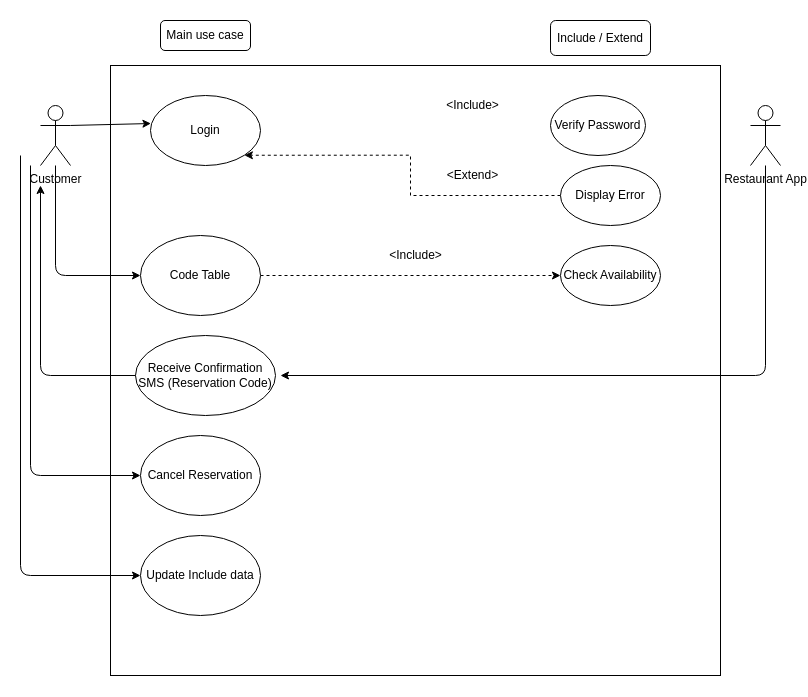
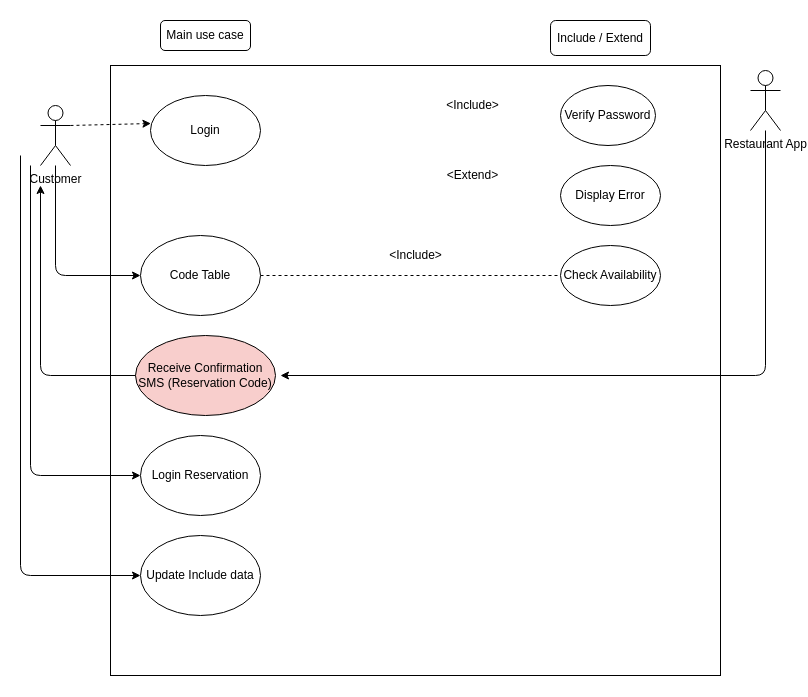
- <mxCell id="13" value="" style="endArrow=classic;html=1;exitX=1;exitY=0.333;exitDx=0;exitDy=0;exitPerimeter=0;entryX=0.004;entryY=0.4;entryDx=0;entryDy=0;entryPerimeter=0;" edge="1" parent="1" source="2" target="7"><mxGeometry width="50" height="50" relative="1" as="geometry"><mxPoint x="70" y="175" as="sourcePoint" /><mxPoint x="160" y="135" as="targetPoint" /></mxGeometry></mxCell>
+ <mxCell id="13" value="" style="endArrow=classic;html=1;exitX=1;exitY=0.333;exitDx=0;exitDy=0;exitPerimeter=0;entryX=0.004;entryY=0.4;entryDx=0;entryDy=0;entryPerimeter=0;dashed=1;" edge="1" parent="1" source="2" target="7"><mxGeometry width="50" height="50" relative="1" as="geometry"><mxPoint x="70" y="175" as="sourcePoint" /><mxPoint x="160" y="135" as="targetPoint" /></mxGeometry></mxCell>
- <mxCell id="8" value="Verify Password" style="ellipse;whiteSpace=wrap;html=1;" vertex="1" parent="1"><mxGeometry x="550" y="95" width="95" height="60" as="geometry" /></mxCell>
+ <mxCell id="8" value="Verify Password" style="ellipse;whiteSpace=wrap;html=1;" vertex="1" parent="1"><mxGeometry x="560" y="85" width="95" height="60" as="geometry" /></mxCell>
- <mxCell id="4" value="Restaurant App&lt;br&gt;" style="shape=umlActor;verticalLabelPosition=bottom;verticalAlign=top;html=1;outlineConnect=0;" vertex="1" parent="1"><mxGeometry x="750" y="105" width="30" height="60" as="geometry" /></mxCell>
+ <mxCell id="4" value="Restaurant App&lt;br&gt;" style="shape=umlActor;verticalLabelPosition=bottom;verticalAlign=top;html=1;outlineConnect=0;" vertex="1" parent="1"><mxGeometry x="750" y="70" width="30" height="60" as="geometry" /></mxCell>
- <mxCell id="9" style="edgeStyle=orthogonalEdgeStyle;rounded=0;orthogonalLoop=1;jettySize=auto;html=1;exitX=0;exitY=0.5;exitDx=0;exitDy=0;entryX=1;entryY=1;entryDx=0;entryDy=0;dashed=1;" edge="1" parent="1" source="10" target="7"><mxGeometry relative="1" as="geometry" /></mxCell>
- <mxCell id="14" style="edgeStyle=orthogonalEdgeStyle;rounded=0;orthogonalLoop=1;jettySize=auto;html=1;entryX=0;entryY=0.5;entryDx=0;entryDy=0;dashed=1;" edge="1" parent="1" source="15" target="16"><mxGeometry relative="1" as="geometry" /></mxCell>
+ <mxCell id="14" style="edgeStyle=orthogonalEdgeStyle;rounded=0;orthogonalLoop=1;jettySize=auto;html=1;entryX=0;entryY=0.5;entryDx=0;entryDy=0;dashed=1;endArrow=none;" edge="1" parent="1" source="15" target="16"><mxGeometry relative="1" as="geometry" /></mxCell>
- <mxCell id="19" value="Receive Confirmation SMS (Reservation Code)" style="ellipse;whiteSpace=wrap;html=1;" vertex="1" parent="1"><mxGeometry x="135" y="335" width="140" height="80" as="geometry" /></mxCell>
+ <mxCell id="19" value="Receive Confirmation SMS (Reservation Code)" style="ellipse;whiteSpace=wrap;html=1;fillColor=#f8cecc;" vertex="1" parent="1"><mxGeometry x="135" y="335" width="140" height="80" as="geometry" /></mxCell>
- <mxCell id="22" value="Cancel Reservation" style="ellipse;whiteSpace=wrap;html=1;" vertex="1" parent="1"><mxGeometry x="140" y="435" width="120" height="80" as="geometry" /></mxCell>
+ <mxCell id="22" value="Login Reservation" style="ellipse;whiteSpace=wrap;html=1;" vertex="1" parent="1"><mxGeometry x="140" y="435" width="120" height="80" as="geometry" /></mxCell>
